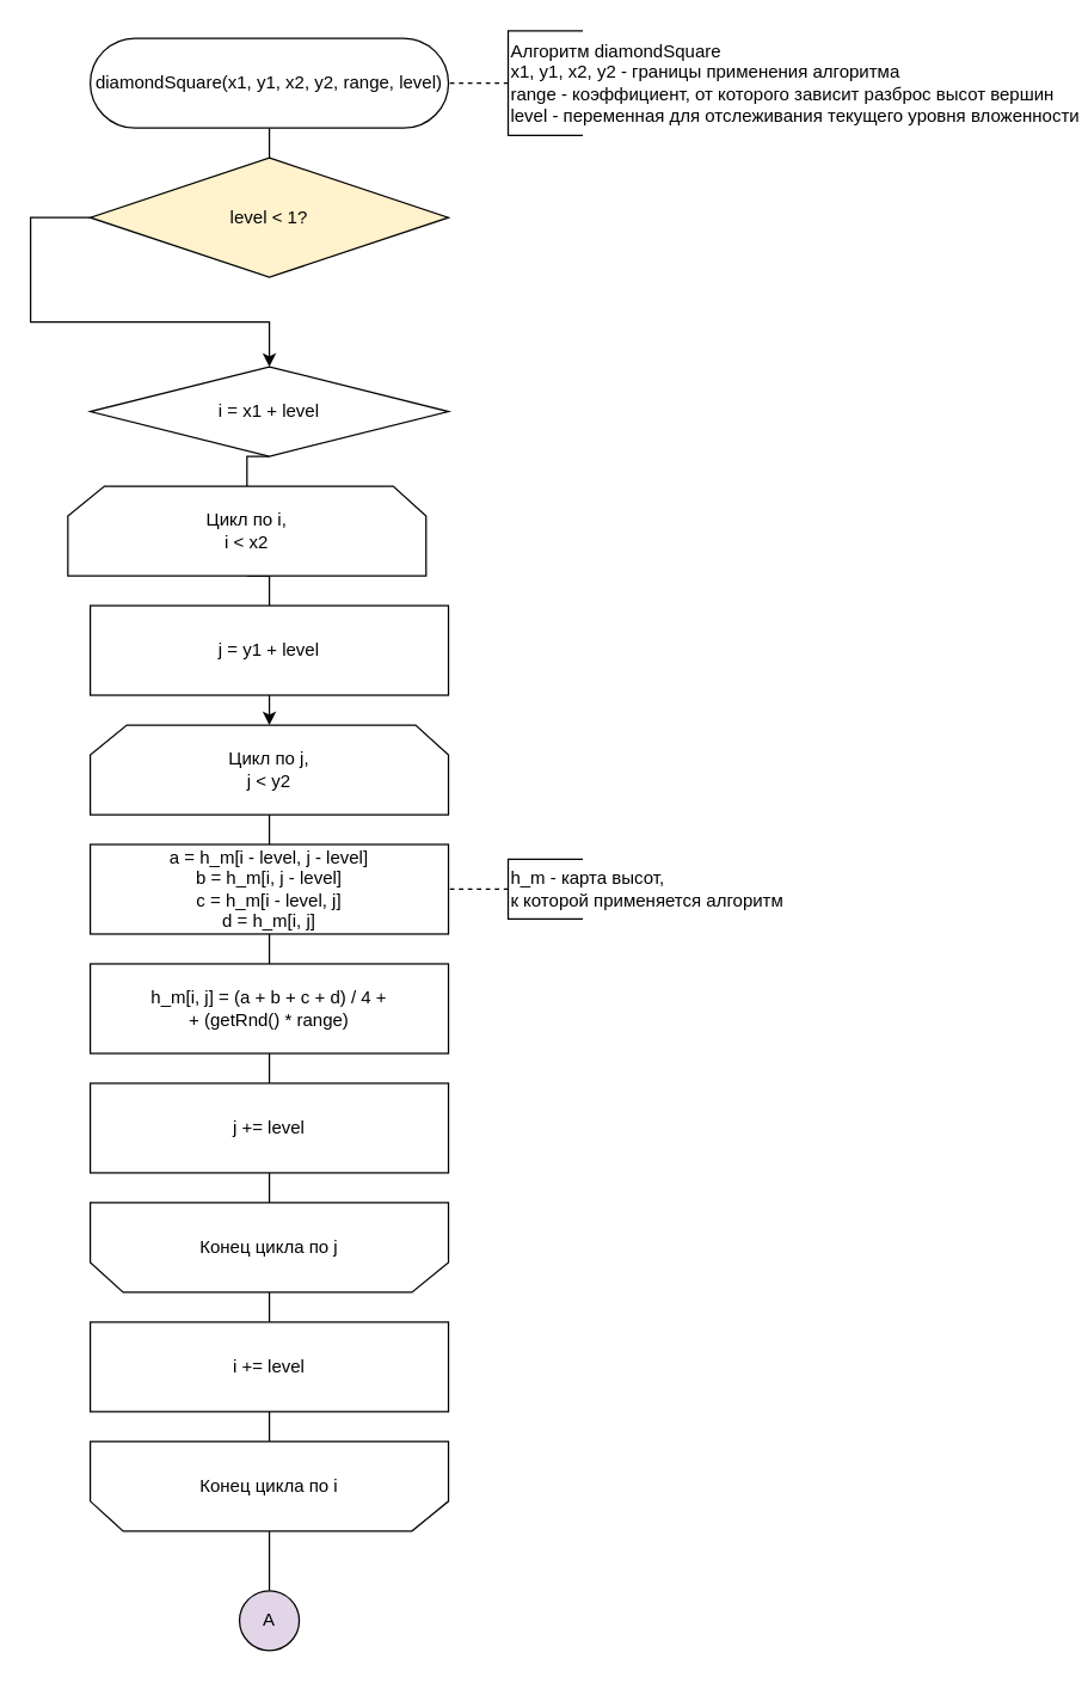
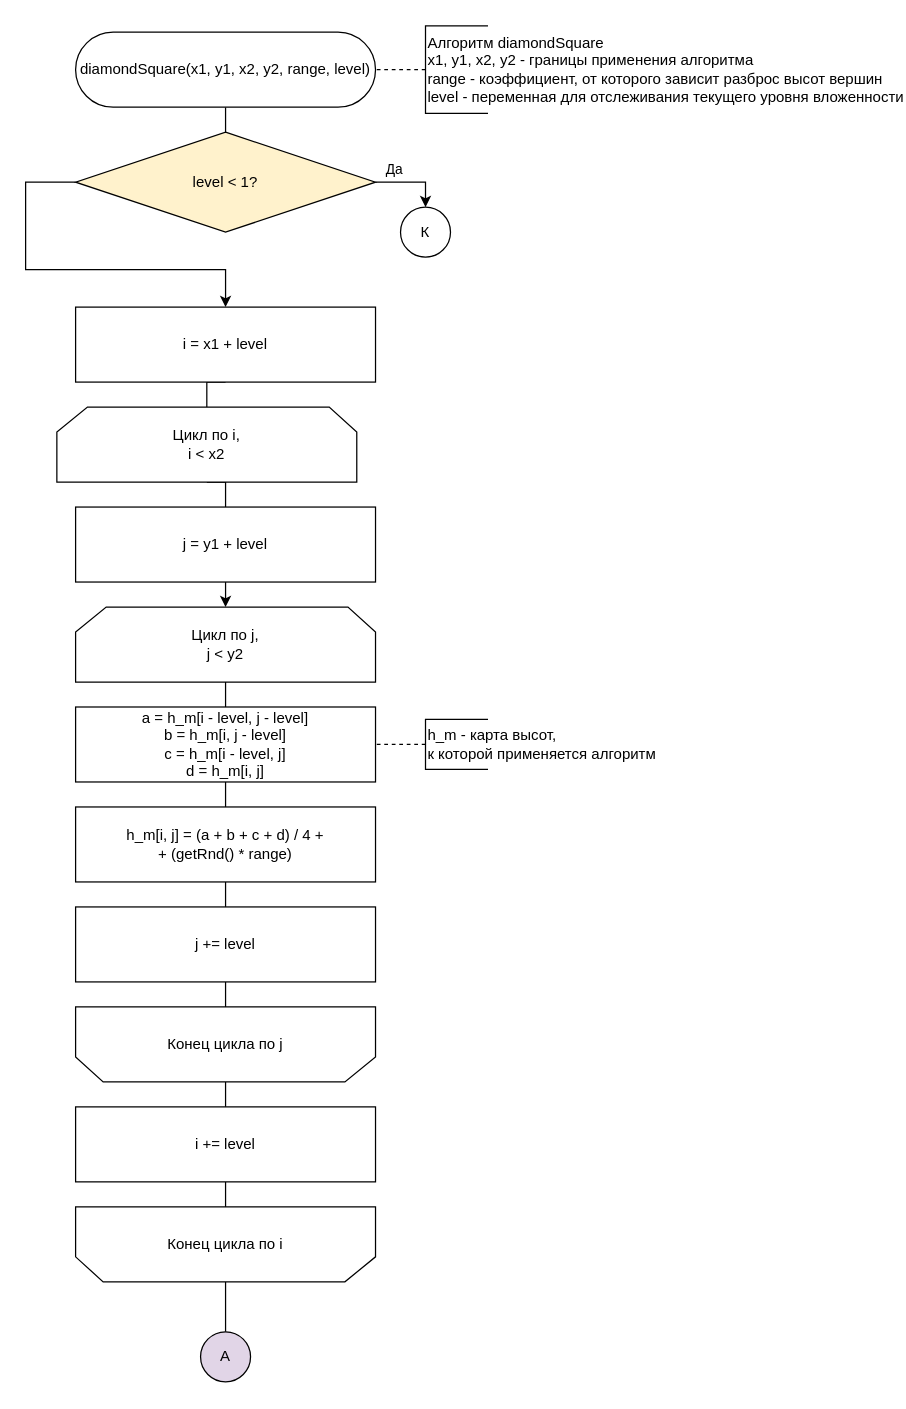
+ <mxCell id="6" value="Да" style="edgeStyle=orthogonalEdgeStyle;rounded=0;orthogonalLoop=1;jettySize=auto;html=1;entryX=0.5;entryY=0;entryDx=0;entryDy=0;" edge="1" parent="1" source="8" target="9"><mxGeometry x="-0.5" y="10" relative="1" as="geometry"><mxPoint as="offset" /></mxGeometry></mxCell>
+ <mxCell id="9" value="К" style="ellipse;whiteSpace=wrap;html=1;aspect=fixed;" vertex="1" parent="1"><mxGeometry x="320" y="165" width="40" height="40" as="geometry" /></mxCell>
- <mxCell id="25" value="i = x1 + level" style="rhombus;whiteSpace=wrap;html=1;" vertex="1" parent="1"><mxGeometry x="60" y="245" width="240" height="60" as="geometry" /></mxCell>
+ <mxCell id="25" value="i = x1 + level" style="rounded=0;whiteSpace=wrap;html=1;" vertex="1" parent="1"><mxGeometry x="60" y="245" width="240" height="60" as="geometry" /></mxCell>
